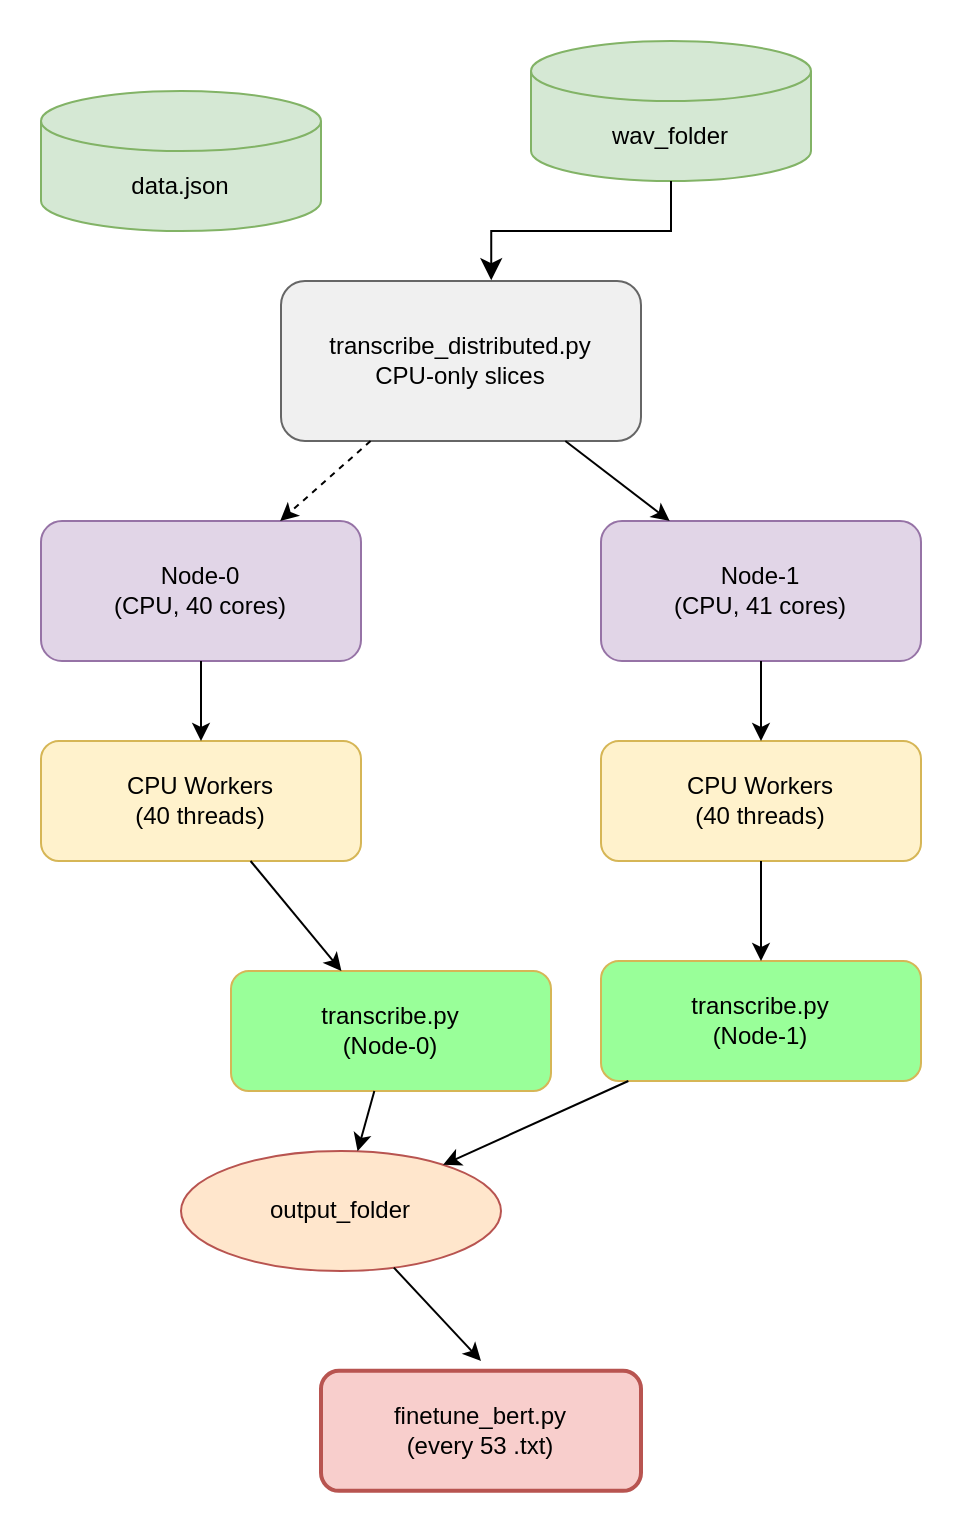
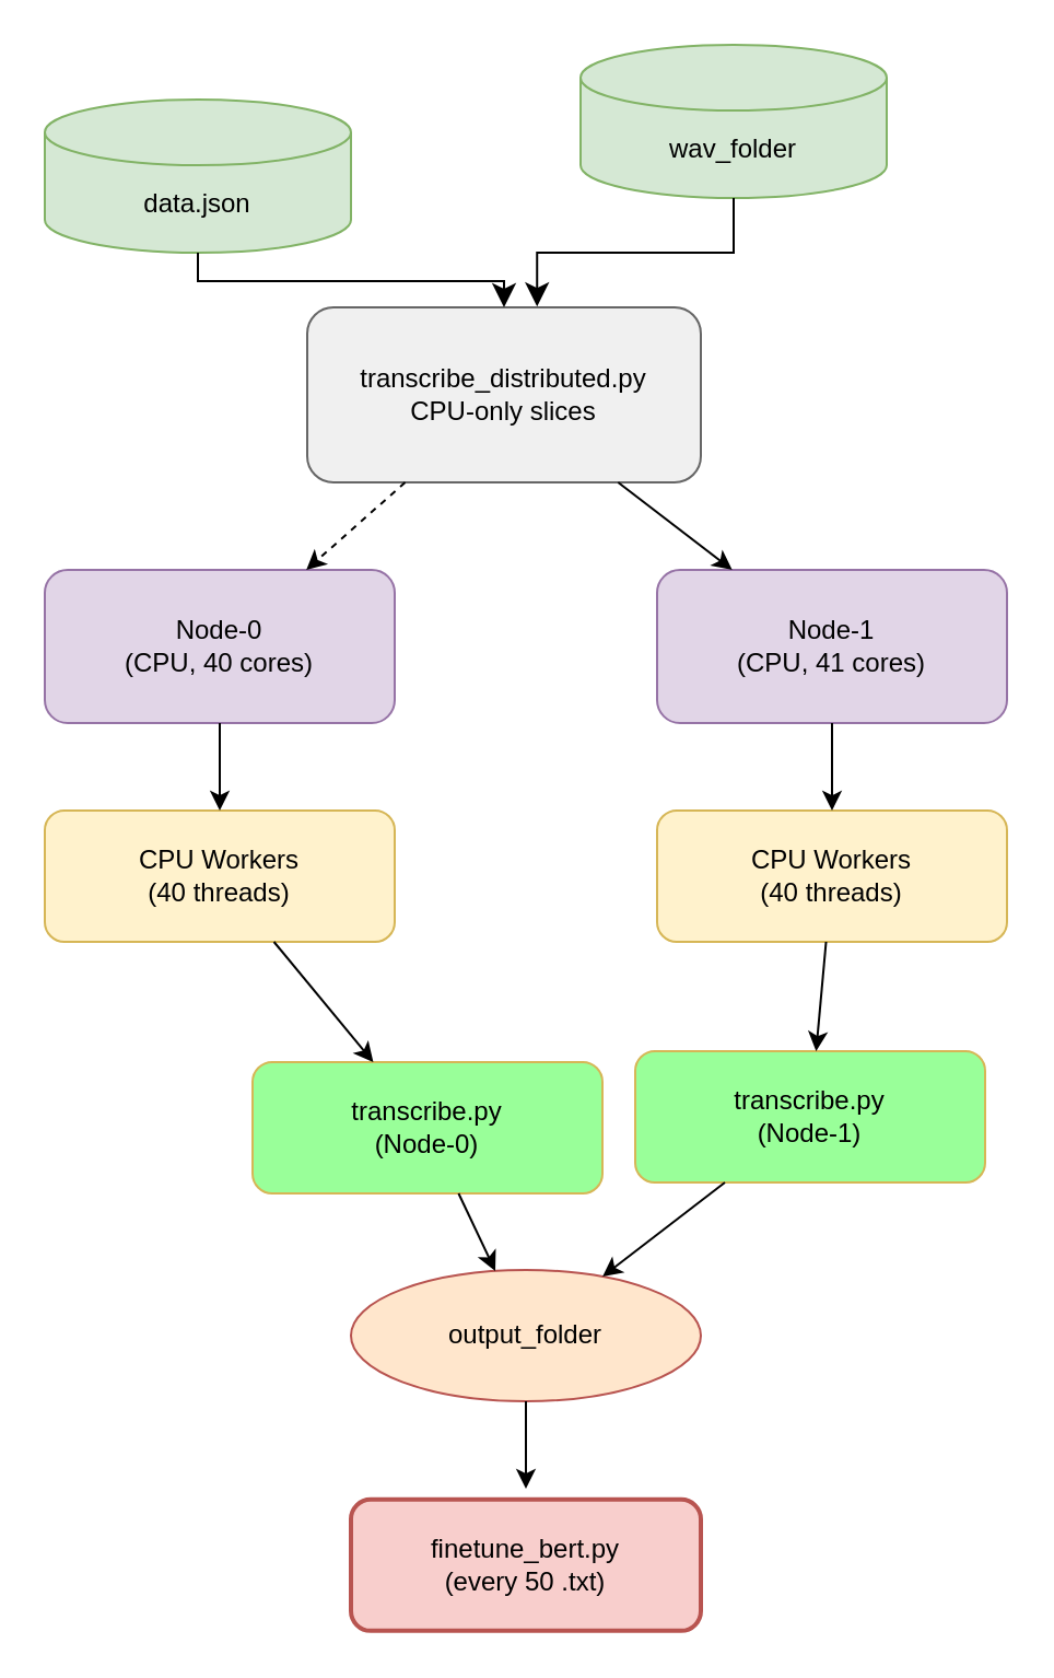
+ <mxCell id="22" value="" style="edgeStyle=elbowEdgeStyle;elbow=vertical;endArrow=classic;html=1;curved=0;rounded=0;endSize=8;startSize=8;exitX=0.5;exitY=1;exitDx=0;exitDy=0;exitPerimeter=0;" edge="1" parent="1" source="21" target="2"><mxGeometry width="50" height="50" relative="1" as="geometry"><mxPoint x="100" y="100" as="sourcePoint" /><mxPoint x="130" y="180" as="targetPoint" /></mxGeometry></mxCell>
- <mxCell id="8" value="transcribe.py&#10;(Node-1)" style="rounded=1;whiteSpace=wrap;html=1;fillColor=#99FF99;strokeColor=#d6b656;" parent="1" vertex="1"><mxGeometry x="300" y="480" width="160" height="60" as="geometry" /></mxCell>
+ <mxCell id="8" value="transcribe.py&#10;(Node-1)" style="rounded=1;whiteSpace=wrap;html=1;fillColor=#99FF99;strokeColor=#d6b656;" parent="1" vertex="1"><mxGeometry x="290" y="480" width="160" height="60" as="geometry" /></mxCell>
- <mxCell id="9" value="output_folder" style="ellipse;whiteSpace=wrap;html=1;fillColor=#ffe6cc;strokeColor=#b85450;" parent="1" vertex="1"><mxGeometry x="90" y="575" width="160" height="60" as="geometry" /></mxCell>
+ <mxCell id="9" value="output_folder" style="ellipse;whiteSpace=wrap;html=1;fillColor=#ffe6cc;strokeColor=#b85450;" parent="1" vertex="1"><mxGeometry x="160" y="580" width="160" height="60" as="geometry" /></mxCell>
- <mxCell id="10" value="finetune_bert.py&#10;(every 53 .txt)" style="rounded=1;whiteSpace=wrap;html=1;fillColor=#f8cecc;strokeColor=#b85450;strokeWidth=2;" parent="1" vertex="1"><mxGeometry x="160" y="684.91" width="160" height="60" as="geometry" /></mxCell>
+ <mxCell id="10" value="finetune_bert.py&#10;(every 50 .txt)" style="rounded=1;whiteSpace=wrap;html=1;fillColor=#f8cecc;strokeColor=#b85450;strokeWidth=2;" parent="1" vertex="1"><mxGeometry x="160" y="684.91" width="160" height="60" as="geometry" /></mxCell>
